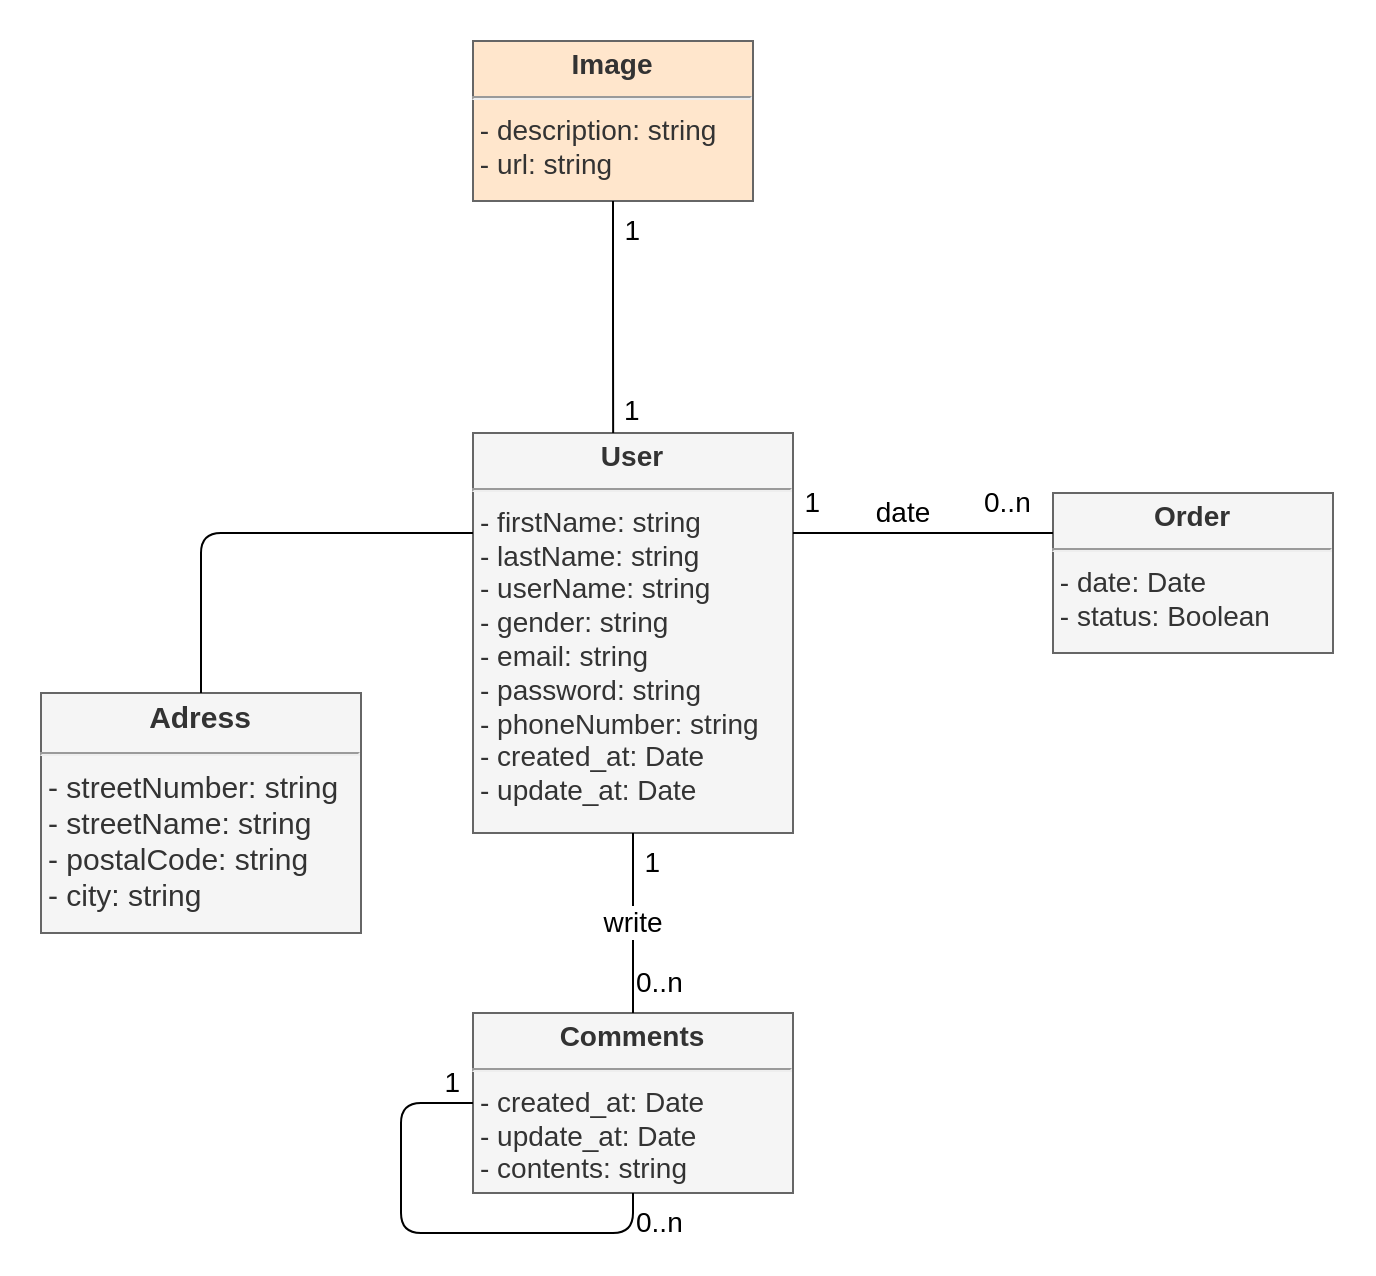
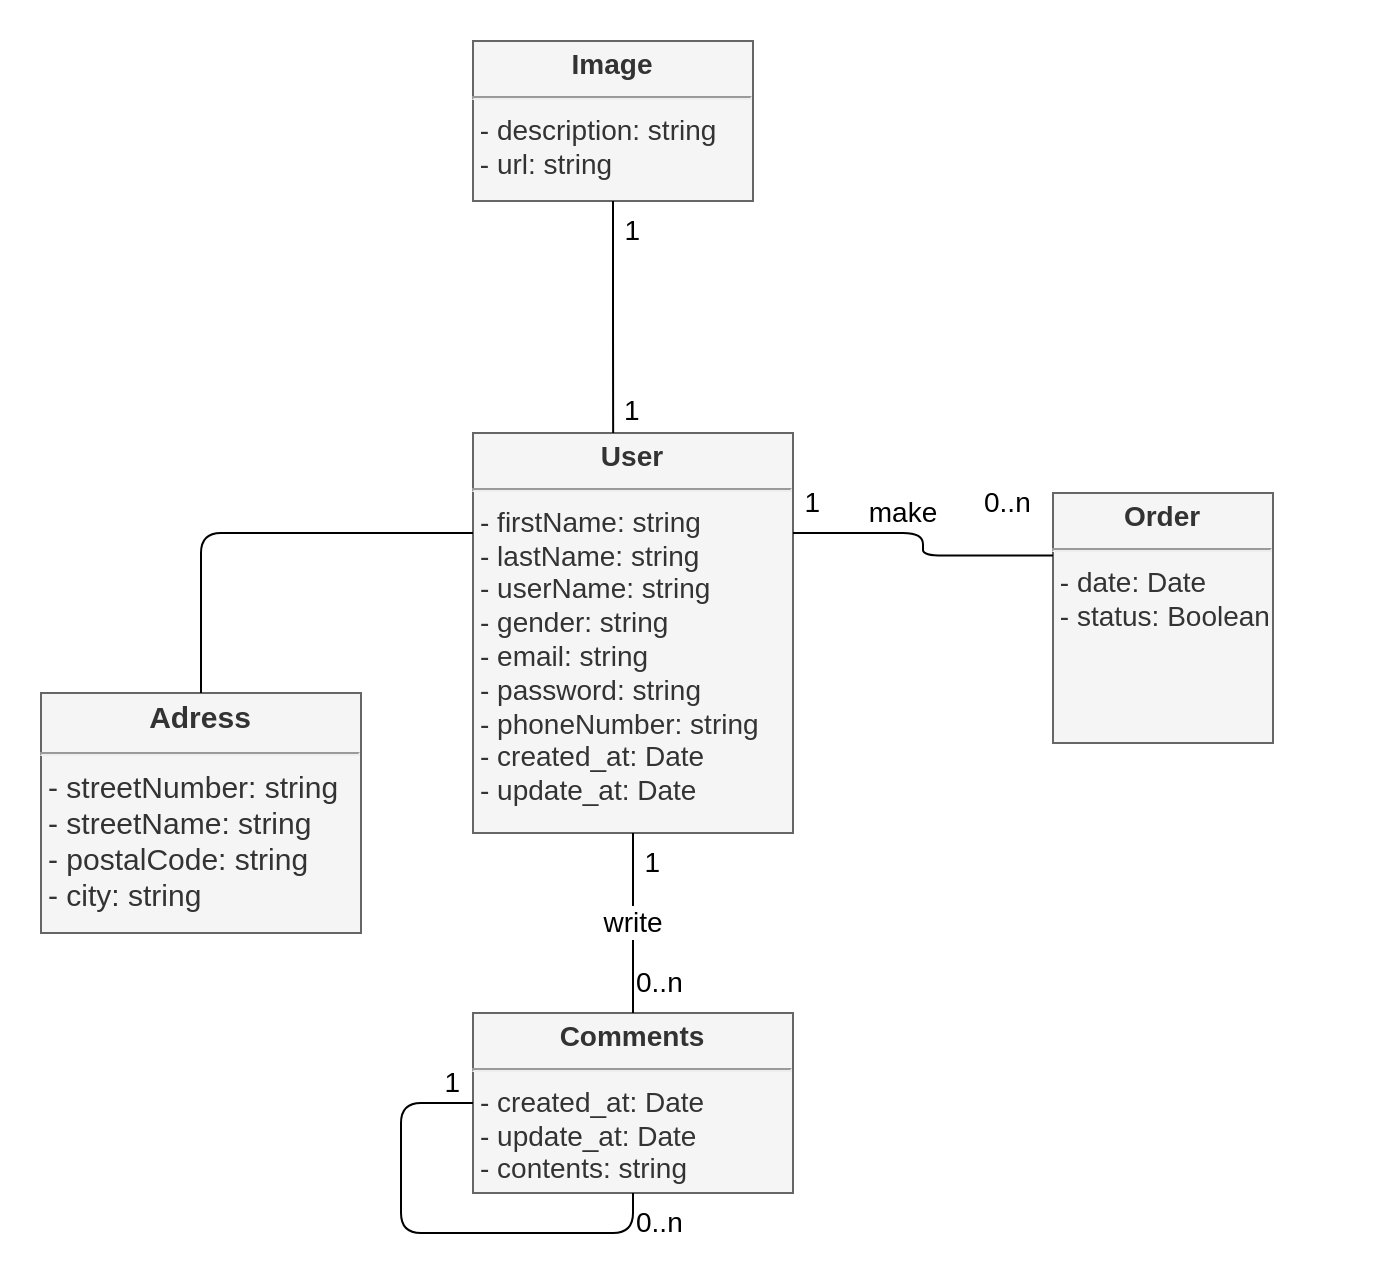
- <mxCell id="17" value="&lt;p style=&quot;margin: 4px 0px 0px ; text-align: center ; font-size: 14px&quot;&gt;&lt;b style=&quot;font-size: 14px&quot;&gt;&lt;font style=&quot;font-size: 14px&quot;&gt;Image&lt;/font&gt;&lt;/b&gt;&lt;/p&gt;&lt;hr style=&quot;font-size: 14px&quot;&gt;&lt;p style=&quot;margin: 0px 0px 0px 4px ; font-size: 14px&quot;&gt;&lt;/p&gt;&lt;span style=&quot;font-size: 14px&quot;&gt;&amp;nbsp;- description: string&lt;br style=&quot;font-size: 14px&quot;&gt;&amp;nbsp;- url: string&lt;br&gt;&lt;br&gt;&lt;br style=&quot;font-size: 14px&quot;&gt;&lt;/span&gt;" style="verticalAlign=top;align=left;overflow=fill;fontSize=14;fontFamily=Helvetica;html=1;fillColor=#ffe6cc;strokeColor=#666666;fontColor=#333333;" vertex="1" parent="1"><mxGeometry x="236" y="20" width="140" height="80" as="geometry" /></mxCell>
+ <mxCell id="17" value="&lt;p style=&quot;margin: 4px 0px 0px ; text-align: center ; font-size: 14px&quot;&gt;&lt;b style=&quot;font-size: 14px&quot;&gt;&lt;font style=&quot;font-size: 14px&quot;&gt;Image&lt;/font&gt;&lt;/b&gt;&lt;/p&gt;&lt;hr style=&quot;font-size: 14px&quot;&gt;&lt;p style=&quot;margin: 0px 0px 0px 4px ; font-size: 14px&quot;&gt;&lt;/p&gt;&lt;span style=&quot;font-size: 14px&quot;&gt;&amp;nbsp;- description: string&lt;br style=&quot;font-size: 14px&quot;&gt;&amp;nbsp;- url: string&lt;br&gt;&lt;br&gt;&lt;br style=&quot;font-size: 14px&quot;&gt;&lt;/span&gt;" style="verticalAlign=top;align=left;overflow=fill;fontSize=14;fontFamily=Helvetica;html=1;fillColor=#f5f5f5;strokeColor=#666666;fontColor=#333333;" vertex="1" parent="1"><mxGeometry x="236" y="20" width="140" height="80" as="geometry" /></mxCell>
- <mxCell id="10" value="date" style="text;html=1;align=center;verticalAlign=middle;resizable=0;points=[];autosize=1;fontSize=14;" vertex="1" parent="1"><mxGeometry x="426" y="246" width="50" height="20" as="geometry" /></mxCell>
+ <mxCell id="10" value="make" style="text;html=1;align=center;verticalAlign=middle;resizable=0;points=[];autosize=1;fontSize=14;" vertex="1" parent="1"><mxGeometry x="426" y="246" width="50" height="20" as="geometry" /></mxCell>
- <mxCell id="4" value="&lt;p style=&quot;margin: 4px 0px 0px; text-align: center; font-size: 14px;&quot;&gt;&lt;b style=&quot;font-size: 14px;&quot;&gt;&lt;font style=&quot;font-size: 14px;&quot;&gt;Order&lt;/font&gt;&lt;/b&gt;&lt;/p&gt;&lt;hr style=&quot;font-size: 14px;&quot;&gt;&lt;p style=&quot;margin: 0px 0px 0px 4px; font-size: 14px;&quot;&gt;&lt;/p&gt;&lt;span style=&quot;font-size: 14px;&quot;&gt;&amp;nbsp;- date: Date&lt;br style=&quot;font-size: 14px;&quot;&gt;&amp;nbsp;- status: Boolean&lt;br style=&quot;font-size: 14px;&quot;&gt;&lt;/span&gt;" style="verticalAlign=top;align=left;overflow=fill;fontSize=14;fontFamily=Helvetica;html=1;fillColor=#f5f5f5;strokeColor=#666666;fontColor=#333333;" vertex="1" parent="1"><mxGeometry x="526" y="246" width="140" height="80" as="geometry" /></mxCell>
+ <mxCell id="4" value="&lt;p style=&quot;margin: 4px 0px 0px; text-align: center; font-size: 14px;&quot;&gt;&lt;b style=&quot;font-size: 14px;&quot;&gt;&lt;font style=&quot;font-size: 14px;&quot;&gt;Order&lt;/font&gt;&lt;/b&gt;&lt;/p&gt;&lt;hr style=&quot;font-size: 14px;&quot;&gt;&lt;p style=&quot;margin: 0px 0px 0px 4px; font-size: 14px;&quot;&gt;&lt;/p&gt;&lt;span style=&quot;font-size: 14px;&quot;&gt;&amp;nbsp;- date: Date&lt;br style=&quot;font-size: 14px;&quot;&gt;&amp;nbsp;- status: Boolean&lt;br style=&quot;font-size: 14px;&quot;&gt;&lt;/span&gt;" style="verticalAlign=top;align=left;overflow=fill;fontSize=14;fontFamily=Helvetica;html=1;fillColor=#f5f5f5;strokeColor=#666666;fontColor=#333333;" vertex="1" parent="1"><mxGeometry x="526" y="246" width="110" height="125" as="geometry" /></mxCell>
